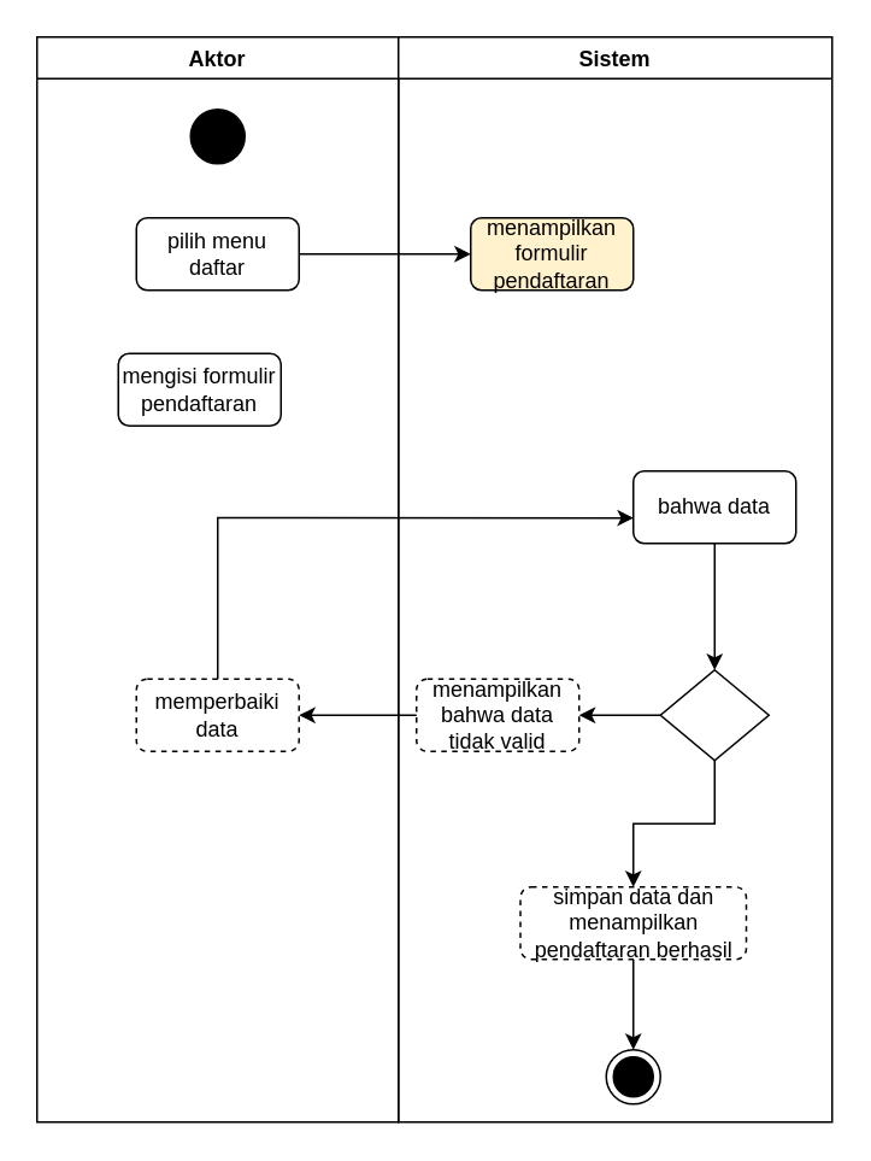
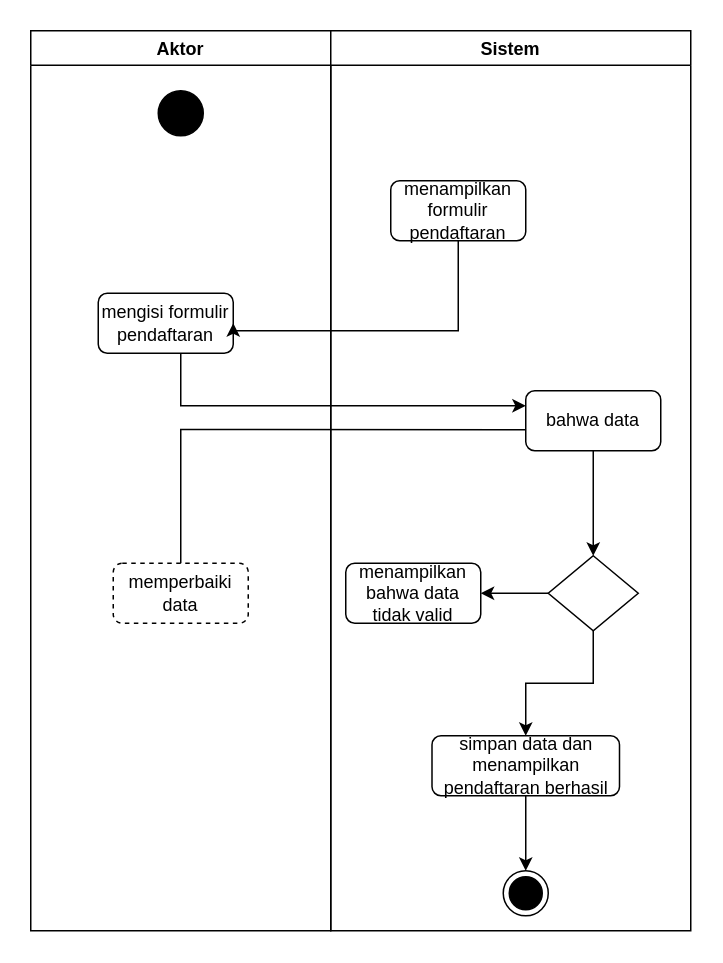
- <mxCell id="4" value="pilih menu daftar" style="rounded=1;whiteSpace=wrap;html=1;fillColor=#FFFFFF;" vertex="1" parent="2"><mxGeometry x="55" y="100" width="90" height="40" as="geometry" /></mxCell>
- <mxCell id="18" value="" style="edgeStyle=orthogonalEdgeStyle;rounded=0;orthogonalLoop=1;jettySize=auto;html=1;entryX=0;entryY=0.5;entryDx=0;entryDy=0;" edge="1" parent="1" source="4" target="8"><mxGeometry relative="1" as="geometry"><mxPoint x="250" y="140" as="targetPoint" /></mxGeometry></mxCell>
- <mxCell id="8" value="menampilkan formulir pendaftaran" style="rounded=1;whiteSpace=wrap;html=1;fillColor=#fff2cc;" vertex="1" parent="7"><mxGeometry x="40" y="100" width="90" height="40" as="geometry" /></mxCell>
+ <mxCell id="8" value="menampilkan formulir pendaftaran" style="rounded=1;whiteSpace=wrap;html=1;fillColor=#FFFFFF;" vertex="1" parent="7"><mxGeometry x="40" y="100" width="90" height="40" as="geometry" /></mxCell>
+ <mxCell id="19" value="" style="edgeStyle=orthogonalEdgeStyle;rounded=0;orthogonalLoop=1;jettySize=auto;html=1;entryX=1;entryY=0.5;entryDx=0;entryDy=0;" edge="1" parent="1" source="8" target="5"><mxGeometry relative="1" as="geometry"><Array as="points"><mxPoint x="305" y="220" /></Array></mxGeometry></mxCell>
+ <mxCell id="20" value="" style="edgeStyle=orthogonalEdgeStyle;rounded=0;orthogonalLoop=1;jettySize=auto;html=1;entryX=0;entryY=0.25;entryDx=0;entryDy=0;" edge="1" parent="1" source="5" target="10"><mxGeometry relative="1" as="geometry"><Array as="points"><mxPoint x="120" y="270" /></Array></mxGeometry></mxCell>
- <mxCell id="21" value="" style="edgeStyle=orthogonalEdgeStyle;rounded=0;orthogonalLoop=1;jettySize=auto;html=1;entryX=0.002;entryY=0.648;entryDx=0;entryDy=0;entryPerimeter=0;" edge="1" parent="1" source="6" target="10"><mxGeometry relative="1" as="geometry"><Array as="points"><mxPoint x="120" y="286" /></Array></mxGeometry></mxCell>
+ <mxCell id="21" value="" style="edgeStyle=orthogonalEdgeStyle;rounded=0;orthogonalLoop=1;jettySize=auto;html=1;entryX=0.002;entryY=0.648;entryDx=0;entryDy=0;entryPerimeter=0;endArrow=none;" edge="1" parent="1" source="6" target="10"><mxGeometry relative="1" as="geometry"><Array as="points"><mxPoint x="120" y="286" /></Array></mxGeometry></mxCell>
- <mxCell id="22" value="" style="edgeStyle=orthogonalEdgeStyle;rounded=0;orthogonalLoop=1;jettySize=auto;html=1;" edge="1" parent="1" source="11" target="6"><mxGeometry relative="1" as="geometry" /></mxCell>
- <mxCell id="11" value="menampilkan bahwa data tidak valid" style="rounded=1;whiteSpace=wrap;html=1;fillColor=#FFFFFF;dashed=1;" vertex="1" parent="7"><mxGeometry x="10" y="355" width="90" height="40" as="geometry" /></mxCell>
+ <mxCell id="11" value="menampilkan bahwa data tidak valid" style="rounded=1;whiteSpace=wrap;html=1;fillColor=#FFFFFF;" vertex="1" parent="7"><mxGeometry x="10" y="355" width="90" height="40" as="geometry" /></mxCell>
- <mxCell id="13" value="simpan data dan menampilkan pendaftaran berhasil" style="rounded=1;whiteSpace=wrap;html=1;fillColor=#FFFFFF;dashed=1;" vertex="1" parent="7"><mxGeometry x="67.5" y="470" width="125" height="40" as="geometry" /></mxCell>
+ <mxCell id="13" value="simpan data dan menampilkan pendaftaran berhasil" style="rounded=1;whiteSpace=wrap;html=1;fillColor=#FFFFFF;" vertex="1" parent="7"><mxGeometry x="67.5" y="470" width="125" height="40" as="geometry" /></mxCell>
